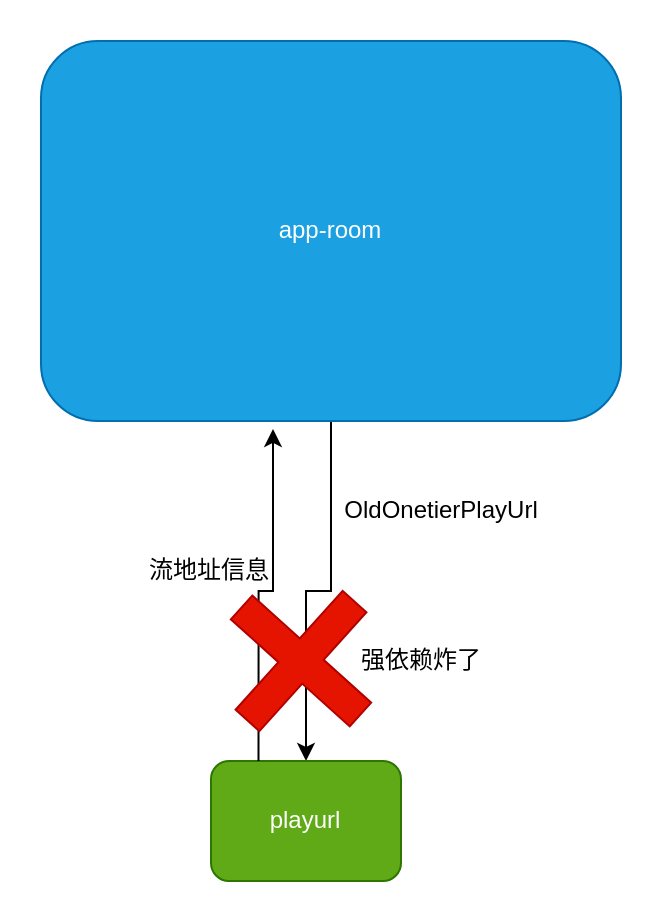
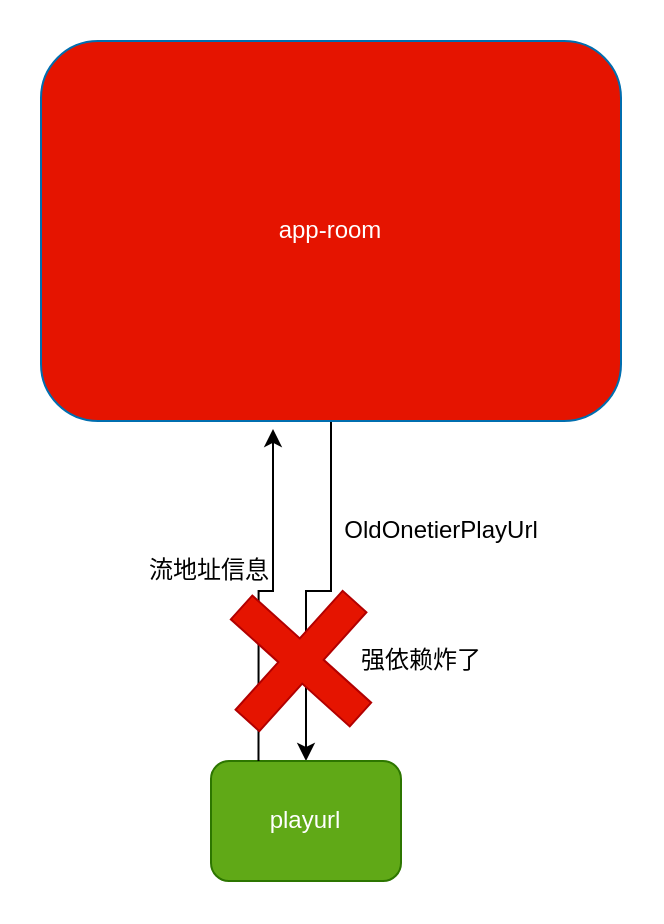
- <mxCell id="3" value="app-room" style="rounded=1;whiteSpace=wrap;html=1;fillColor=#1ba1e2;fontColor=#ffffff;strokeColor=#006EAF;" vertex="1" parent="1"><mxGeometry x="20" y="20" width="290" height="190" as="geometry" /></mxCell>
+ <mxCell id="3" value="app-room" style="rounded=1;whiteSpace=wrap;html=1;fillColor=#e51400;fontColor=#ffffff;strokeColor=#006EAF;" vertex="1" parent="1"><mxGeometry x="20" y="20" width="290" height="190" as="geometry" /></mxCell>
- <mxCell id="5" value="OldOnetierPlayUrl" style="text;html=1;align=center;verticalAlign=middle;resizable=0;points=[];autosize=1;strokeColor=none;fillColor=none;" vertex="1" parent="1"><mxGeometry x="160" y="240" width="120" height="30" as="geometry" /></mxCell>
+ <mxCell id="5" value="OldOnetierPlayUrl" style="text;html=1;align=center;verticalAlign=middle;resizable=0;points=[];autosize=1;strokeColor=none;fillColor=none;" vertex="1" parent="1"><mxGeometry x="160" y="250" width="120" height="30" as="geometry" /></mxCell>
